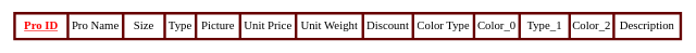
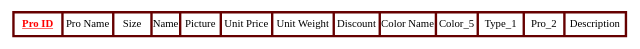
- <mxCell id="7" value="&lt;font face=&quot;Times New Roman&quot; style=&quot;font-size: 18px;&quot;&gt;Type&lt;/font&gt;" style="shape=partialRectangle;html=1;whiteSpace=wrap;connectable=0;overflow=hidden;fillColor=none;top=0;left=0;bottom=0;right=0;pointerEvents=1;" parent="3" vertex="1"><mxGeometry x="231" width="48" height="40" as="geometry"><mxRectangle width="48" height="40" as="alternateBounds" /></mxGeometry></mxCell>
+ <mxCell id="7" value="&lt;font face=&quot;Times New Roman&quot; style=&quot;font-size: 18px;&quot;&gt;Name&lt;/font&gt;" style="shape=partialRectangle;html=1;whiteSpace=wrap;connectable=0;overflow=hidden;fillColor=none;top=0;left=0;bottom=0;right=0;pointerEvents=1;" parent="3" vertex="1"><mxGeometry x="231" width="48" height="40" as="geometry"><mxRectangle width="48" height="40" as="alternateBounds" /></mxGeometry></mxCell>
- <mxCell id="12" value="&lt;font face=&quot;Times New Roman&quot; style=&quot;font-size: 18px;&quot;&gt;Color Type&lt;/font&gt;" style="shape=partialRectangle;html=1;whiteSpace=wrap;connectable=0;overflow=hidden;fillColor=none;top=0;left=0;bottom=0;right=0;pointerEvents=1;" parent="3" vertex="1"><mxGeometry x="613" width="94" height="40" as="geometry"><mxRectangle width="94" height="40" as="alternateBounds" /></mxGeometry></mxCell>
+ <mxCell id="12" value="&lt;font face=&quot;Times New Roman&quot; style=&quot;font-size: 18px;&quot;&gt;Color Name&lt;/font&gt;" style="shape=partialRectangle;html=1;whiteSpace=wrap;connectable=0;overflow=hidden;fillColor=none;top=0;left=0;bottom=0;right=0;pointerEvents=1;" parent="3" vertex="1"><mxGeometry x="613" width="94" height="40" as="geometry"><mxRectangle width="94" height="40" as="alternateBounds" /></mxGeometry></mxCell>
- <mxCell id="13" value="&lt;font face=&quot;Times New Roman&quot; style=&quot;font-size: 18px;&quot;&gt;Color_0&lt;/font&gt;" style="shape=partialRectangle;html=1;whiteSpace=wrap;connectable=0;overflow=hidden;fillColor=none;top=0;left=0;bottom=0;right=0;pointerEvents=1;" parent="3" vertex="1"><mxGeometry x="707" width="70" height="40" as="geometry"><mxRectangle width="70" height="40" as="alternateBounds" /></mxGeometry></mxCell>
+ <mxCell id="13" value="&lt;font face=&quot;Times New Roman&quot; style=&quot;font-size: 18px;&quot;&gt;Color_5&lt;/font&gt;" style="shape=partialRectangle;html=1;whiteSpace=wrap;connectable=0;overflow=hidden;fillColor=none;top=0;left=0;bottom=0;right=0;pointerEvents=1;" parent="3" vertex="1"><mxGeometry x="707" width="70" height="40" as="geometry"><mxRectangle width="70" height="40" as="alternateBounds" /></mxGeometry></mxCell>
- <mxCell id="15" value="&lt;span style=&quot;&quot;&gt;&lt;font face=&quot;Times New Roman&quot; style=&quot;font-size: 18px;&quot;&gt;Color_2&lt;/font&gt;&lt;/span&gt;" style="shape=partialRectangle;html=1;whiteSpace=wrap;connectable=0;overflow=hidden;fillColor=none;top=0;left=0;bottom=0;right=0;pointerEvents=1;" parent="3" vertex="1"><mxGeometry x="854" width="68" height="40" as="geometry"><mxRectangle width="68" height="40" as="alternateBounds" /></mxGeometry></mxCell>
+ <mxCell id="15" value="&lt;span style=&quot;&quot;&gt;&lt;font face=&quot;Times New Roman&quot; style=&quot;font-size: 18px;&quot;&gt;Pro_2&lt;/font&gt;&lt;/span&gt;" style="shape=partialRectangle;html=1;whiteSpace=wrap;connectable=0;overflow=hidden;fillColor=none;top=0;left=0;bottom=0;right=0;pointerEvents=1;" parent="3" vertex="1"><mxGeometry x="854" width="68" height="40" as="geometry"><mxRectangle width="68" height="40" as="alternateBounds" /></mxGeometry></mxCell>
